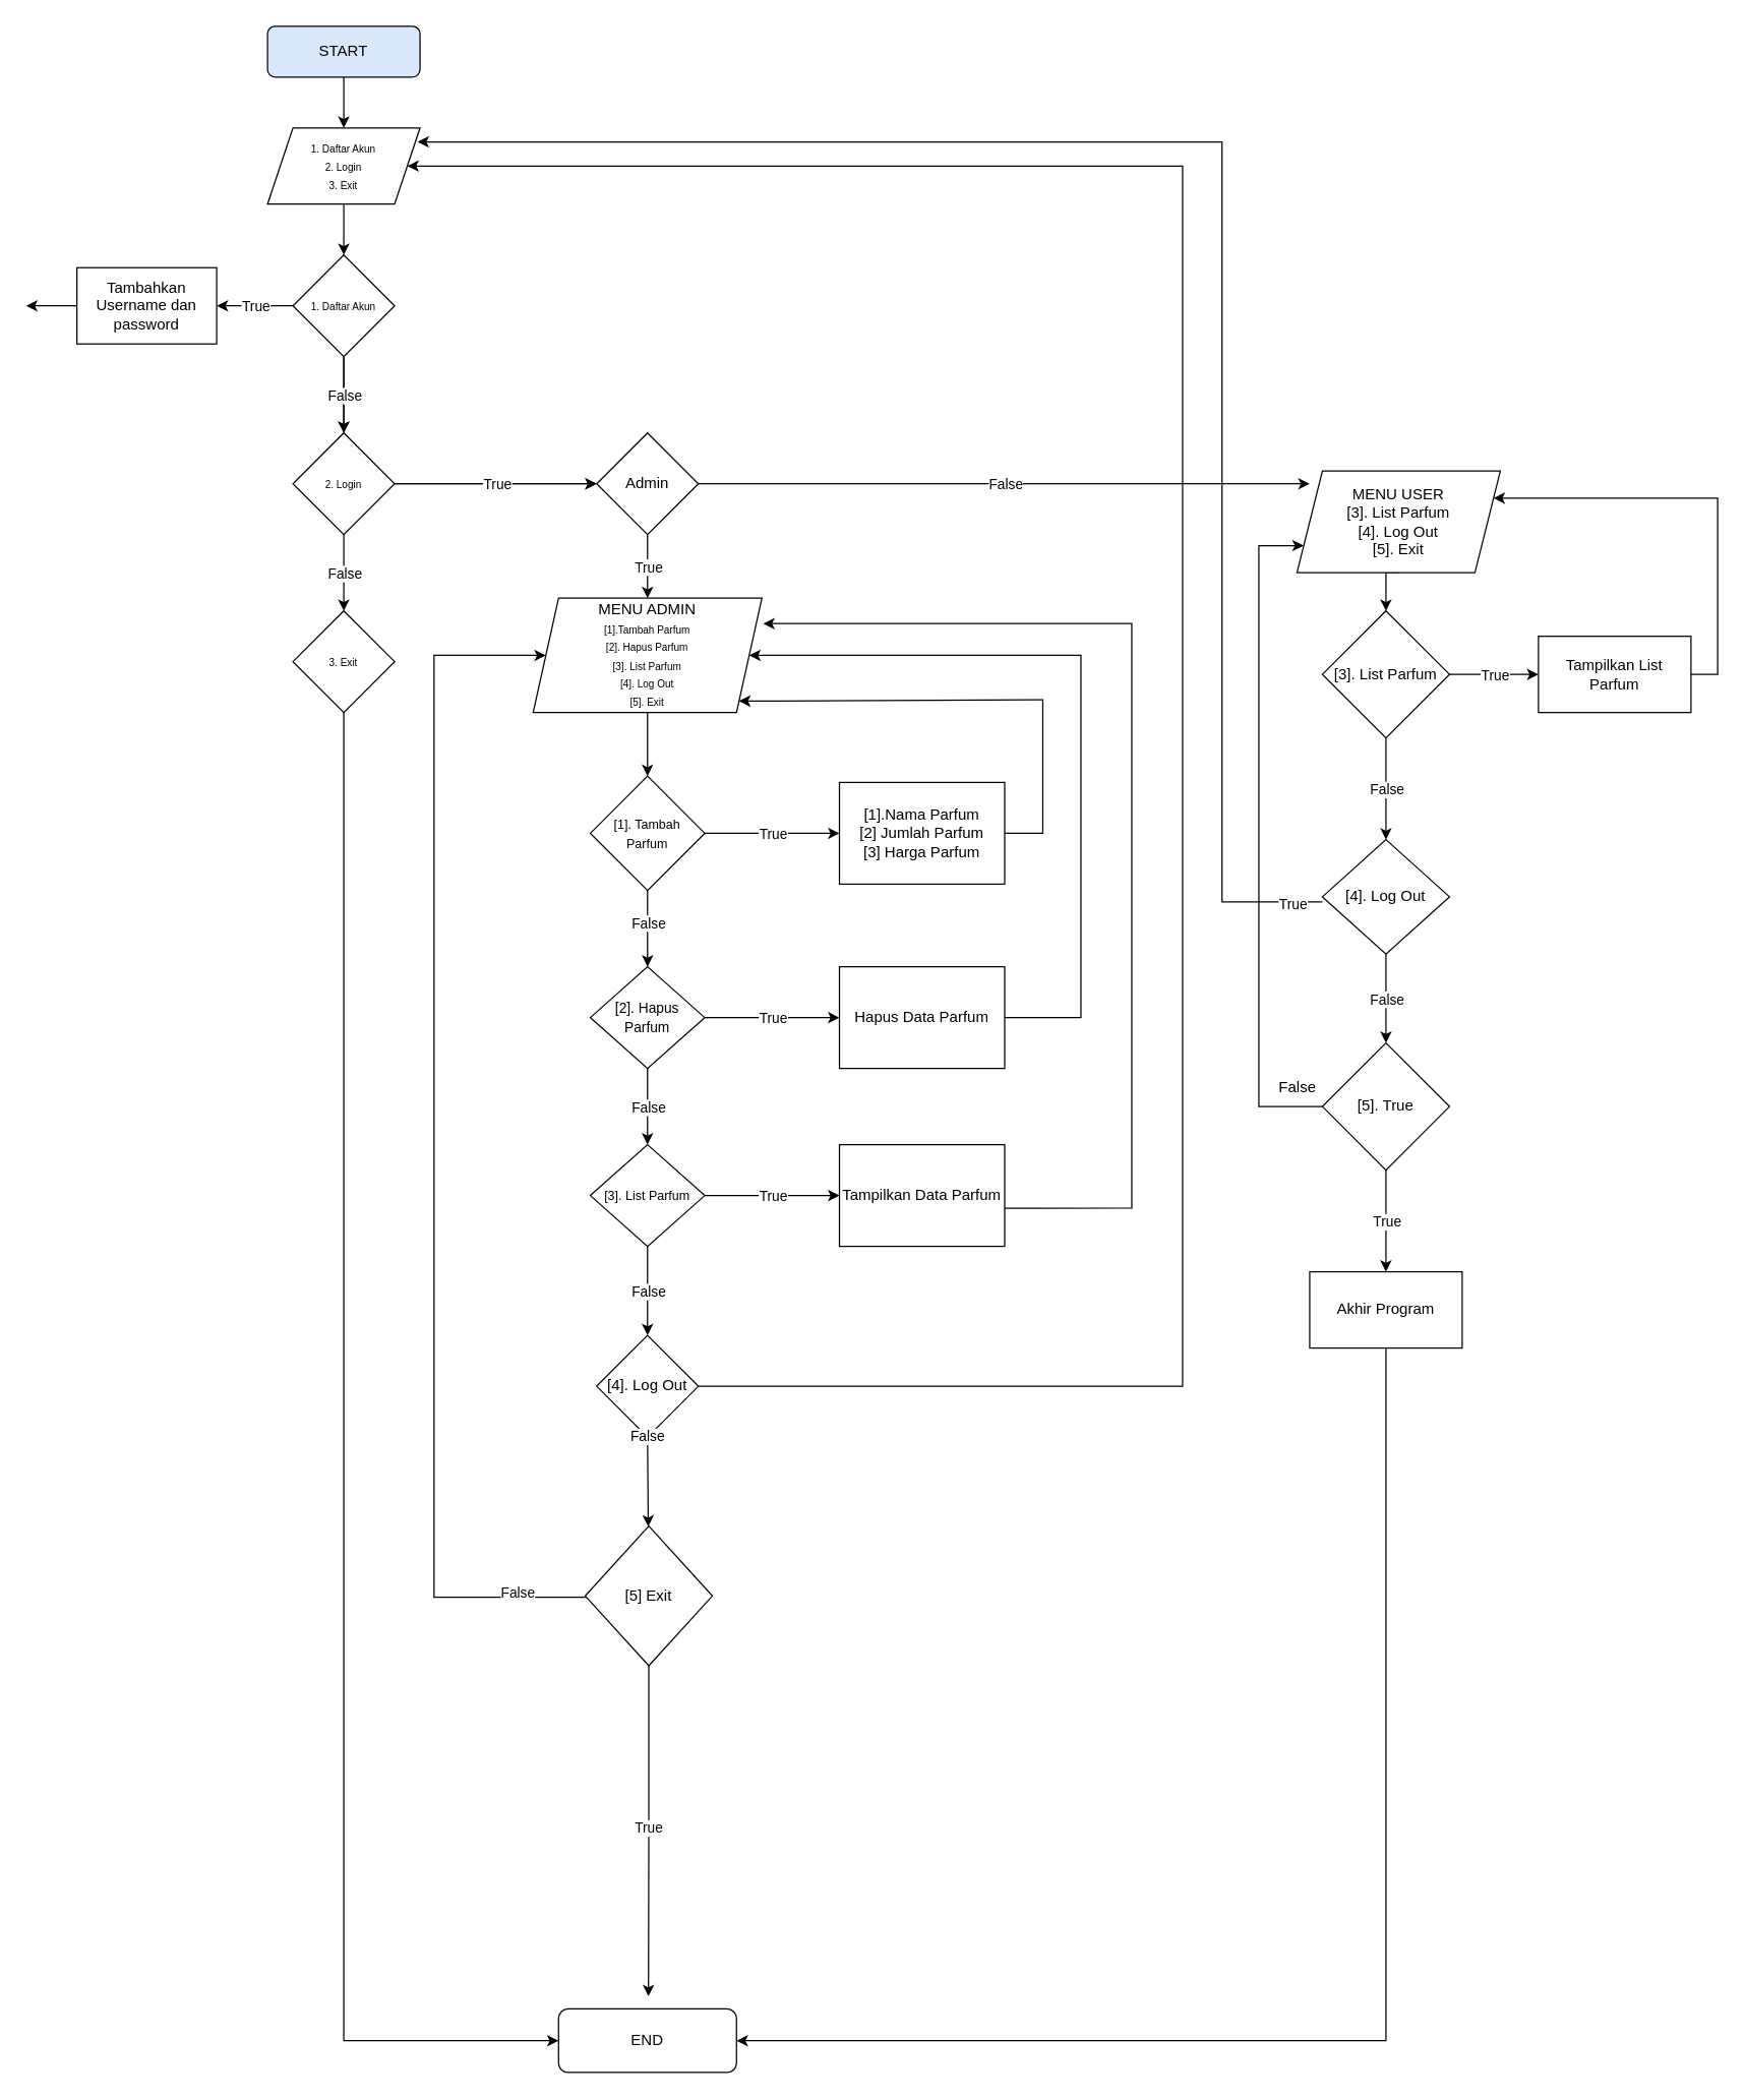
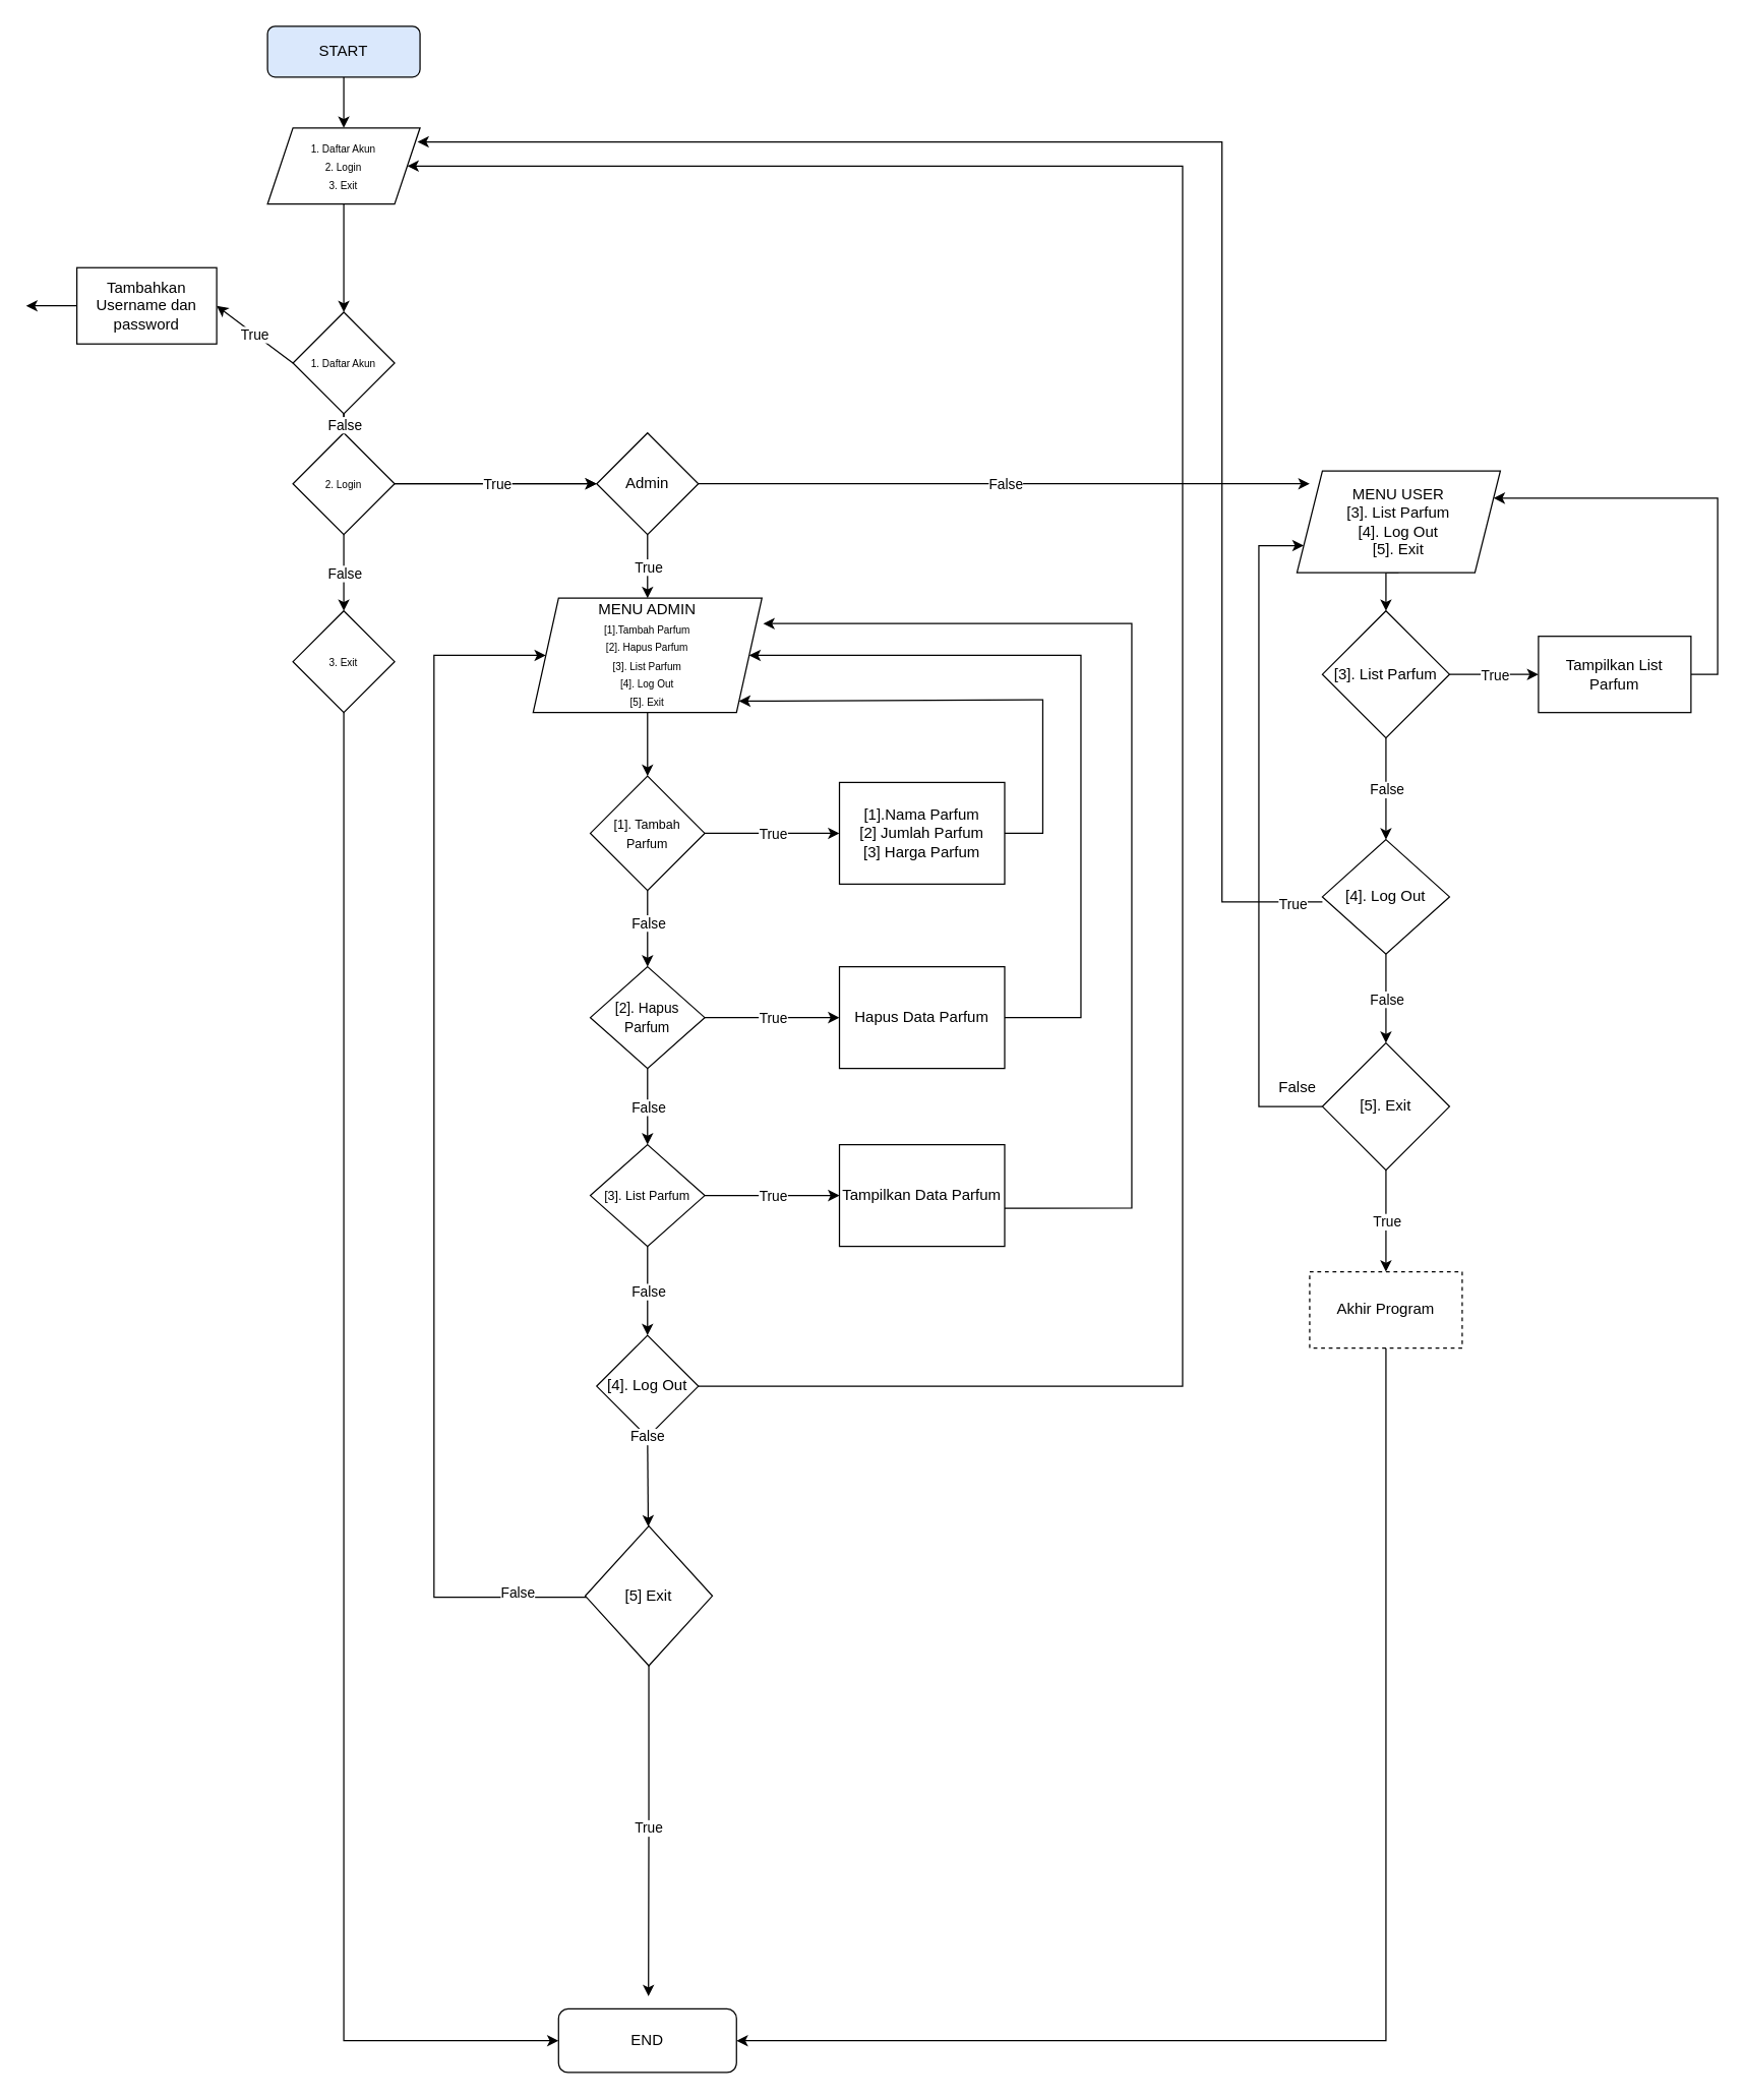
- <mxCell id="7" value="&lt;font style=&quot;font-size: 8px;&quot;&gt;1. Daftar Akun&lt;br&gt;&lt;/font&gt;" style="rhombus;whiteSpace=wrap;html=1;" parent="1" vertex="1"><mxGeometry x="230" y="200" width="80" height="80" as="geometry" /></mxCell>
+ <mxCell id="7" value="&lt;font style=&quot;font-size: 8px;&quot;&gt;1. Daftar Akun&lt;br&gt;&lt;/font&gt;" style="rhombus;whiteSpace=wrap;html=1;" parent="1" vertex="1"><mxGeometry x="230" y="245" width="80" height="80" as="geometry" /></mxCell>
- <mxCell id="74" value="[5]. True" style="rhombus;whiteSpace=wrap;html=1;" vertex="1" parent="1"><mxGeometry x="1040" y="820" width="100" height="100" as="geometry" /></mxCell>
+ <mxCell id="74" value="[5]. Exit" style="rhombus;whiteSpace=wrap;html=1;" vertex="1" parent="1"><mxGeometry x="1040" y="820" width="100" height="100" as="geometry" /></mxCell>
- <mxCell id="76" value="Akhir Program" style="rounded=0;whiteSpace=wrap;html=1;" vertex="1" parent="1"><mxGeometry x="1030" y="1000" width="120" height="60" as="geometry" /></mxCell>
+ <mxCell id="76" value="Akhir Program" style="rounded=0;whiteSpace=wrap;html=1;dashed=1;" vertex="1" parent="1"><mxGeometry x="1030" y="1000" width="120" height="60" as="geometry" /></mxCell>
